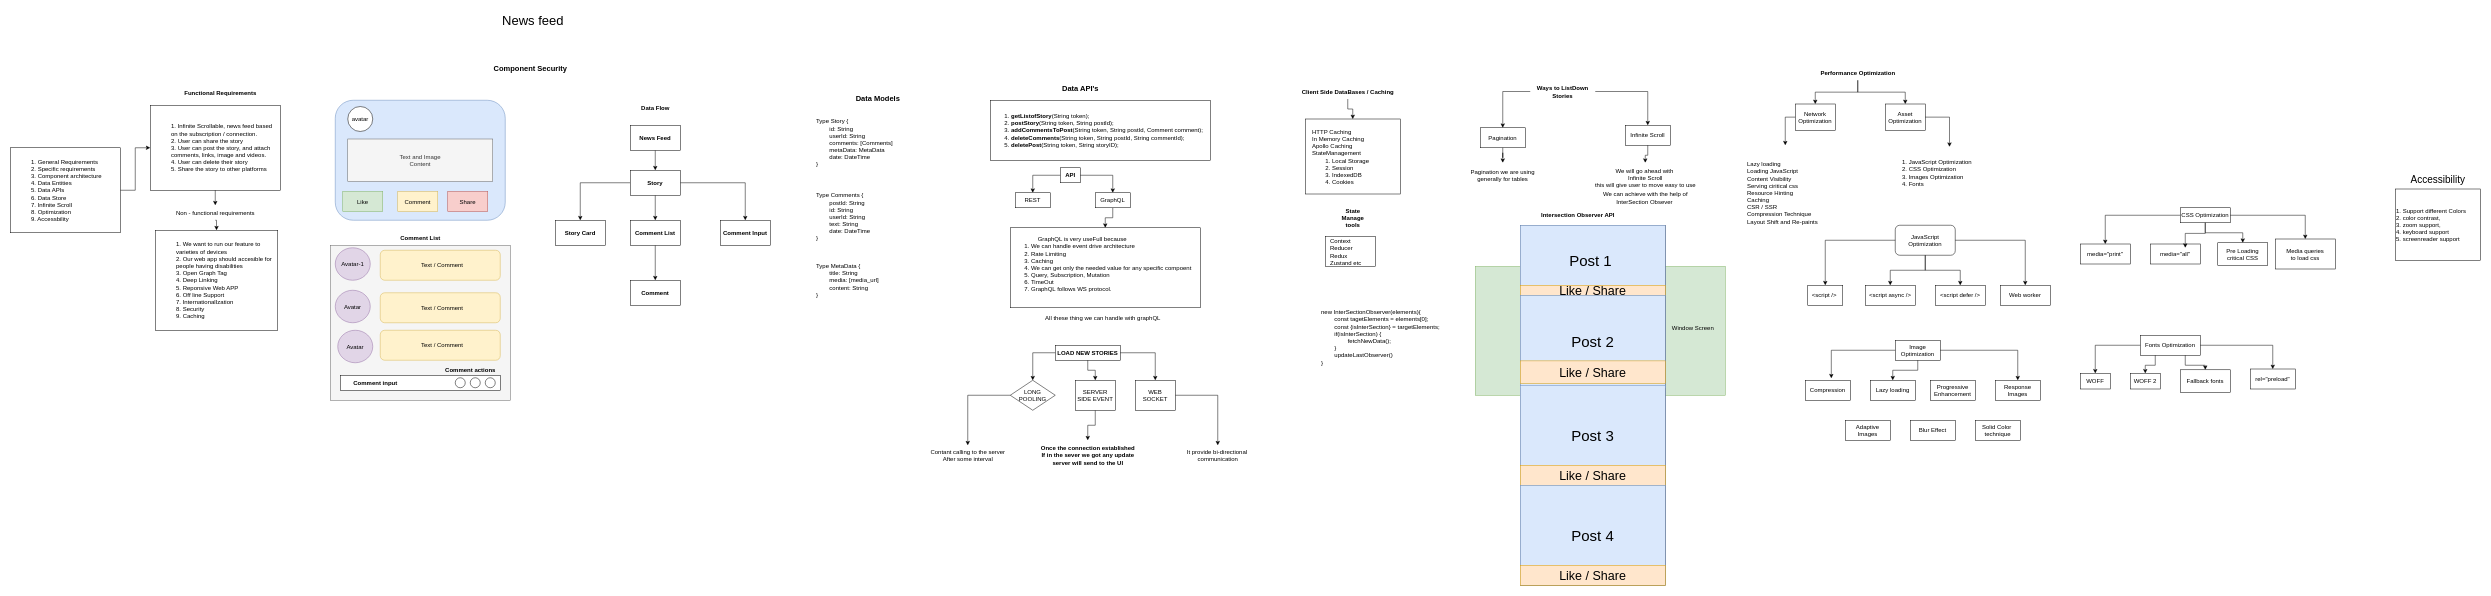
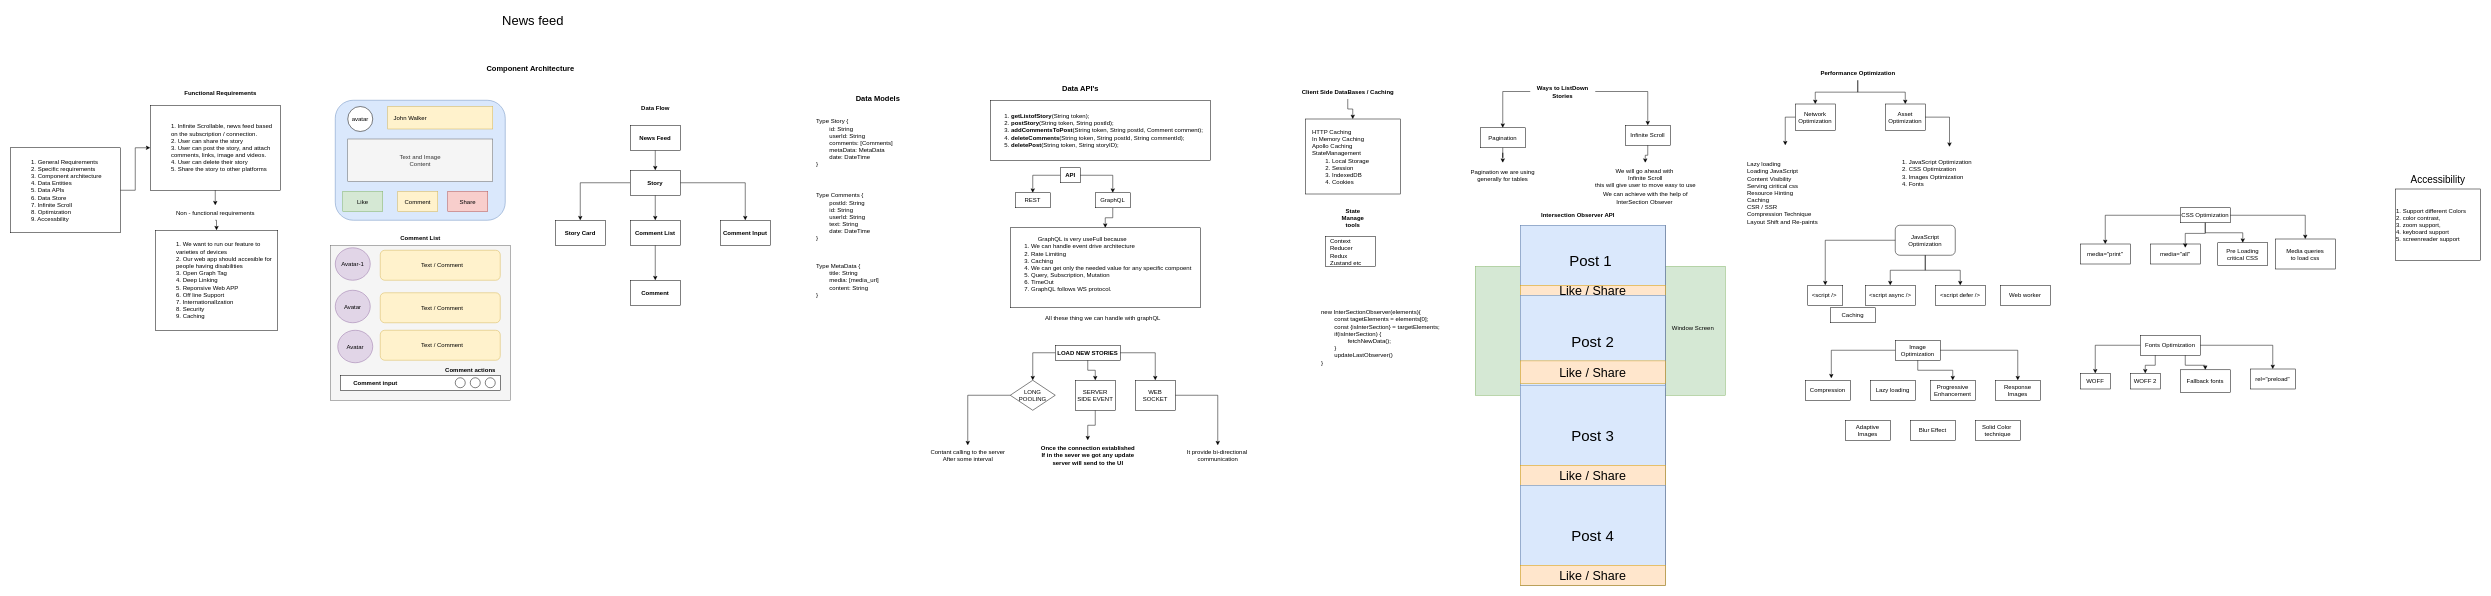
- <mxCell id="46" value="&lt;b&gt;&lt;font style=&quot;font-size: 15px;&quot;&gt;Component Security&lt;/font&gt;&lt;/b&gt;" style="text;html=1;align=center;verticalAlign=middle;resizable=0;points=[];autosize=1;strokeColor=none;fillColor=none;" parent="1" vertex="1"><mxGeometry x="960" y="120" width="200" height="30" as="geometry" /></mxCell>
+ <mxCell id="46" value="&lt;b&gt;&lt;font style=&quot;font-size: 15px;&quot;&gt;Component Architecture&lt;/font&gt;&lt;/b&gt;" style="text;html=1;align=center;verticalAlign=middle;resizable=0;points=[];autosize=1;strokeColor=none;fillColor=none;" parent="1" vertex="1"><mxGeometry x="960" y="120" width="200" height="30" as="geometry" /></mxCell>
+ <mxCell id="11" value="&amp;nbsp; &amp;nbsp;John Walker" style="rounded=0;whiteSpace=wrap;html=1;align=left;fillColor=#fff2cc;strokeColor=#d6b656;" parent="1" vertex="1"><mxGeometry x="775" y="212.5" width="210" height="45" as="geometry" /></mxCell>
- <mxCell id="112" style="edgeStyle=orthogonalEdgeStyle;rounded=0;orthogonalLoop=1;jettySize=auto;html=1;exitX=1;exitY=0.5;exitDx=0;exitDy=0;fontFamily=Helvetica;fontSize=12;fontColor=default;" parent="1" source="113" target="117" edge="1"><mxGeometry relative="1" as="geometry" /></mxCell>
+ <mxCell id="147" value="Caching" style="whiteSpace=wrap;html=1;rounded=0;align=center;verticalAlign=middle;fontFamily=Helvetica;fontSize=12;fontColor=default;fillColor=default;gradientColor=none;" parent="1" vertex="1"><mxGeometry x="3660" y="615" width="90" height="30" as="geometry" /></mxCell>
- <mxCell id="118" style="edgeStyle=orthogonalEdgeStyle;rounded=0;orthogonalLoop=1;jettySize=auto;html=1;exitX=0.5;exitY=1;exitDx=0;exitDy=0;entryX=0.5;entryY=0;entryDx=0;entryDy=0;fontFamily=Helvetica;fontSize=12;fontColor=default;" parent="1" source="120" target="122" edge="1"><mxGeometry relative="1" as="geometry" /></mxCell>
+ <mxCell id="118" style="edgeStyle=orthogonalEdgeStyle;rounded=0;orthogonalLoop=1;jettySize=auto;html=1;exitX=0.5;exitY=1;exitDx=0;exitDy=0;fontFamily=Helvetica;fontSize=12;fontColor=default;" parent="1" source="120" target="123" edge="1"><mxGeometry relative="1" as="geometry" /></mxCell>
